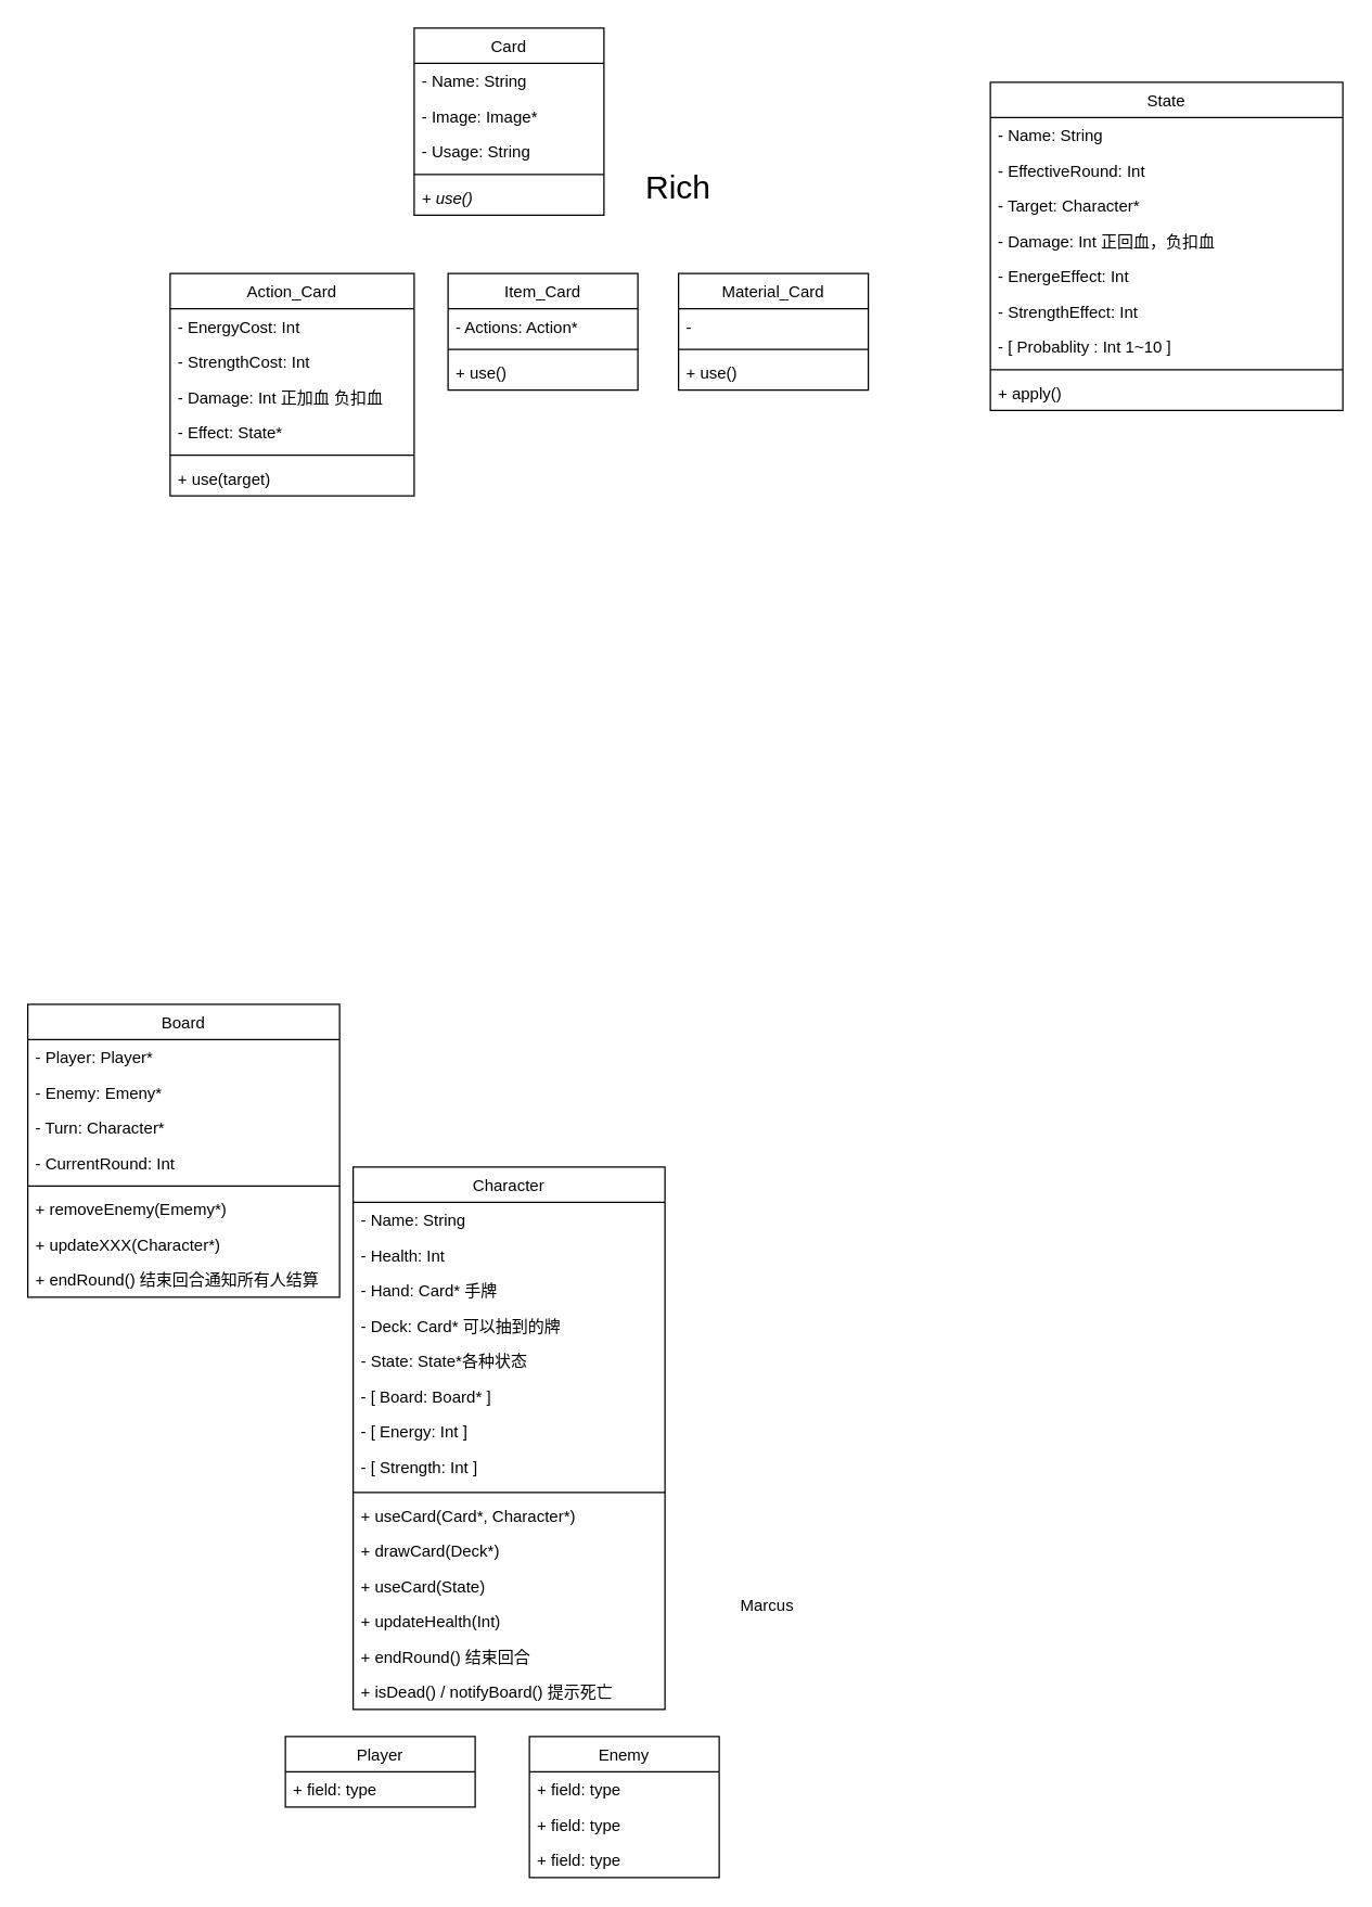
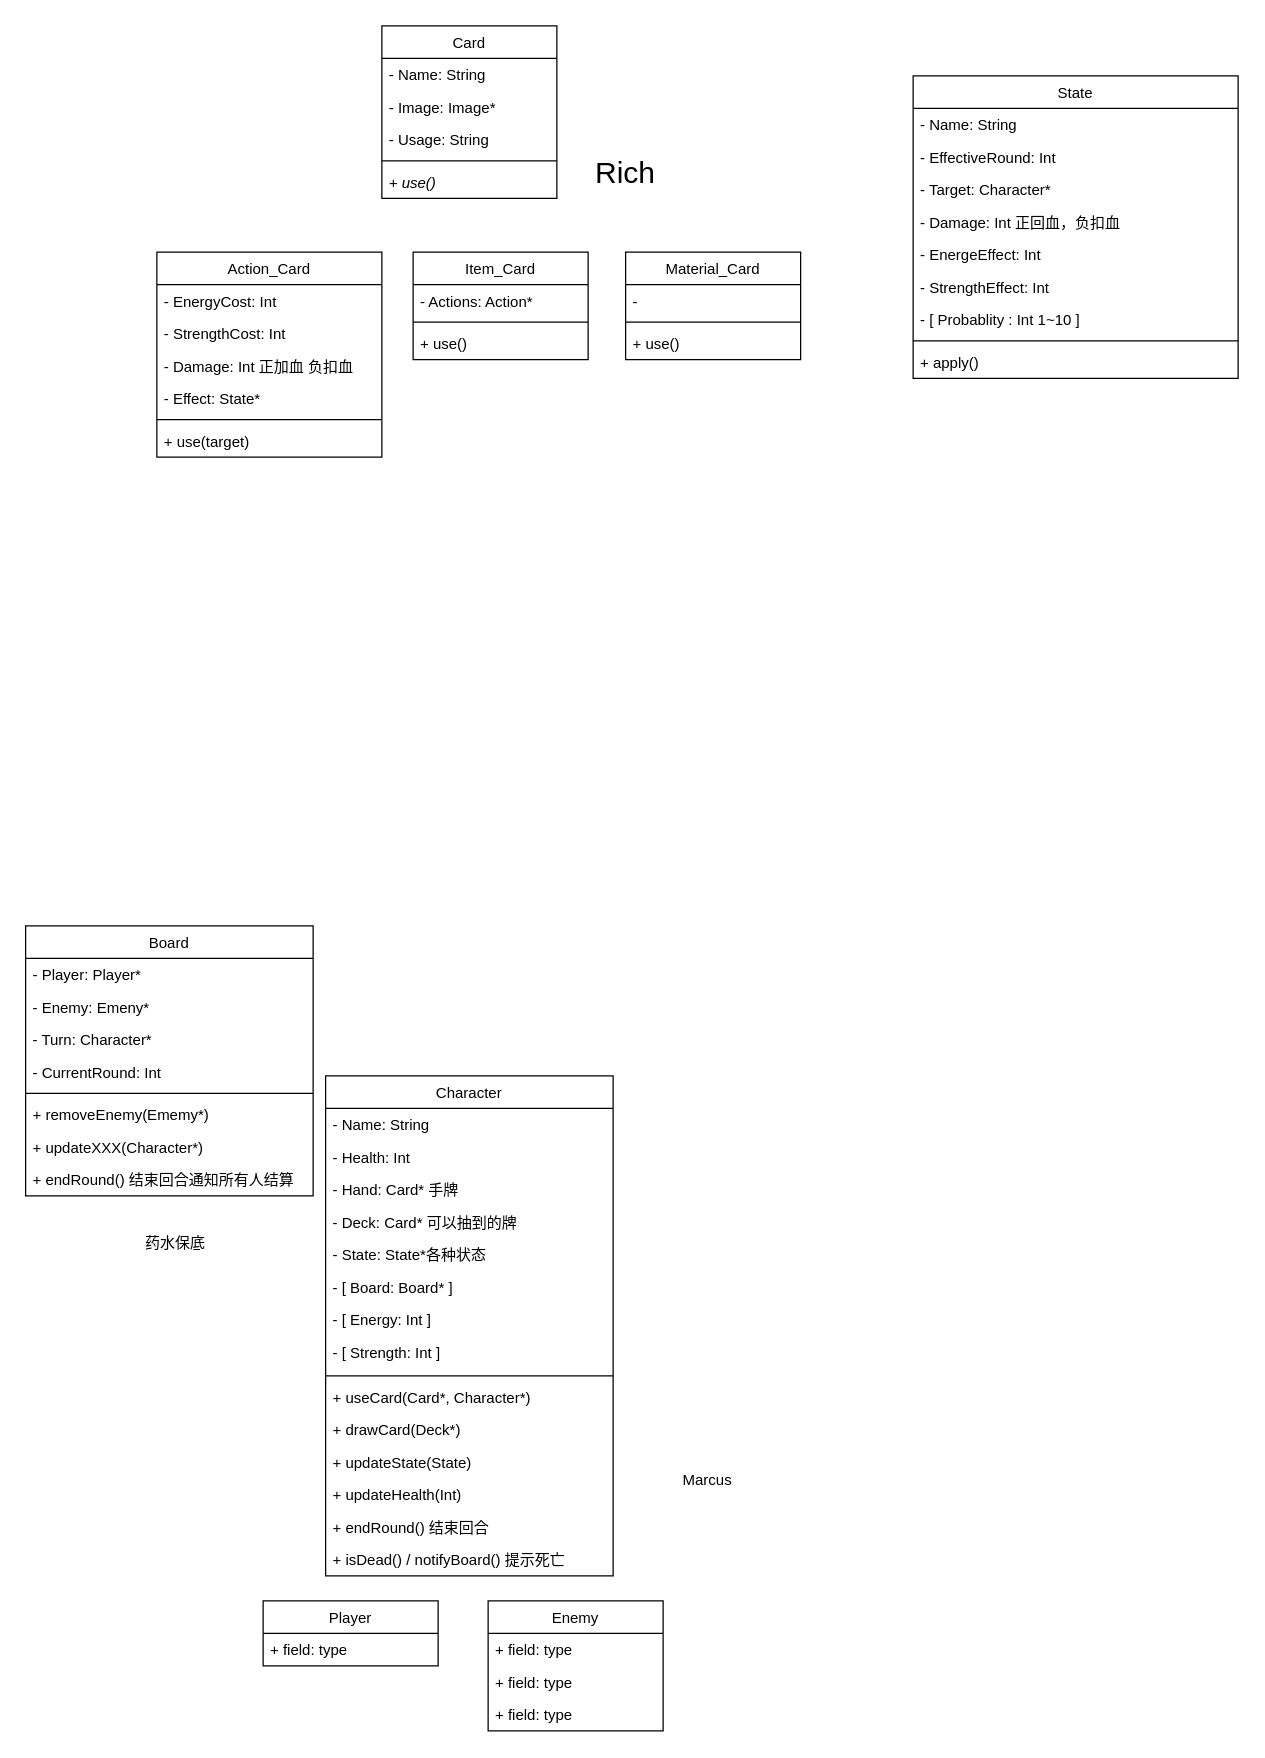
+ <mxCell id="33" value="药水保底" style="text;strokeColor=none;fillColor=none;align=left;verticalAlign=top;spacingLeft=4;spacingRight=4;overflow=hidden;rotatable=0;points=[[0,0.5],[1,0.5]];portConstraint=eastwest;" vertex="1" parent="1"><mxGeometry x="110" y="980" width="100" height="26" as="geometry" /></mxCell>
- <mxCell id="16" value="+ useCard(State)" style="text;strokeColor=none;fillColor=none;align=left;verticalAlign=top;spacingLeft=4;spacingRight=4;overflow=hidden;rotatable=0;points=[[0,0.5],[1,0.5]];portConstraint=eastwest;" vertex="1" parent="4"><mxGeometry y="296" width="230" height="26" as="geometry" /></mxCell>
+ <mxCell id="16" value="+ updateState(State)" style="text;strokeColor=none;fillColor=none;align=left;verticalAlign=top;spacingLeft=4;spacingRight=4;overflow=hidden;rotatable=0;points=[[0,0.5],[1,0.5]];portConstraint=eastwest;" vertex="1" parent="4"><mxGeometry y="296" width="230" height="26" as="geometry" /></mxCell>
